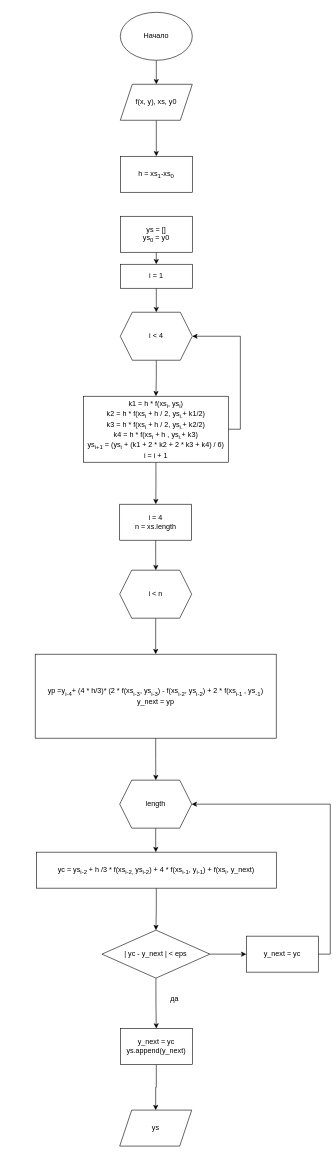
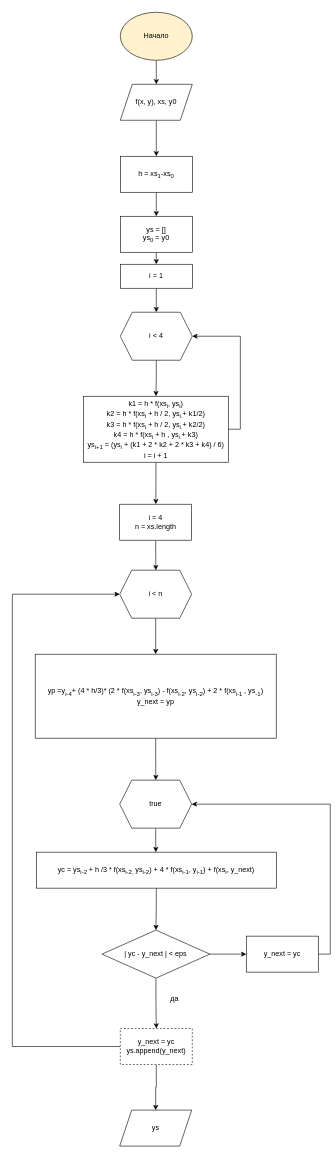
- <mxCell id="5" value="Начало" style="ellipse;whiteSpace=wrap;html=1;" vertex="1" parent="1"><mxGeometry x="200" y="20" width="120" height="80" as="geometry" /></mxCell>
+ <mxCell id="5" value="Начало" style="ellipse;whiteSpace=wrap;html=1;fillColor=#fff2cc;" vertex="1" parent="1"><mxGeometry x="200" y="20" width="120" height="80" as="geometry" /></mxCell>
+ <mxCell id="6" style="edgeStyle=orthogonalEdgeStyle;rounded=0;orthogonalLoop=1;jettySize=auto;html=1;exitX=0.5;exitY=1;exitDx=0;exitDy=0;entryX=0.5;entryY=0;entryDx=0;entryDy=0;" edge="1" parent="1" source="7" target="9"><mxGeometry relative="1" as="geometry" /></mxCell>
- <mxCell id="24" value="length" style="shape=hexagon;perimeter=hexagonPerimeter2;whiteSpace=wrap;html=1;fixedSize=1;" vertex="1" parent="1"><mxGeometry x="199" y="1300" width="120" height="80" as="geometry" /></mxCell>
+ <mxCell id="24" value="true" style="shape=hexagon;perimeter=hexagonPerimeter2;whiteSpace=wrap;html=1;fixedSize=1;" vertex="1" parent="1"><mxGeometry x="199" y="1300" width="120" height="80" as="geometry" /></mxCell>
+ <mxCell id="30" style="edgeStyle=orthogonalEdgeStyle;rounded=0;orthogonalLoop=1;jettySize=auto;html=1;exitX=0;exitY=0.5;exitDx=0;exitDy=0;entryX=0;entryY=0.5;entryDx=0;entryDy=0;" edge="1" parent="1" source="32" target="20"><mxGeometry relative="1" as="geometry"><Array as="points"><mxPoint x="20" y="1744" /><mxPoint x="20" y="990" /></Array></mxGeometry></mxCell>
- <mxCell id="32" value="y_next = yc&lt;div&gt;ys.append(y_next)&lt;/div&gt;" style="rounded=0;whiteSpace=wrap;html=1;" vertex="1" parent="1"><mxGeometry x="200" y="1714" width="120" height="60" as="geometry" /></mxCell>
+ <mxCell id="32" value="y_next = yc&lt;div&gt;ys.append(y_next)&lt;/div&gt;" style="rounded=0;whiteSpace=wrap;html=1;dashed=1;" vertex="1" parent="1"><mxGeometry x="200" y="1714" width="120" height="60" as="geometry" /></mxCell>
